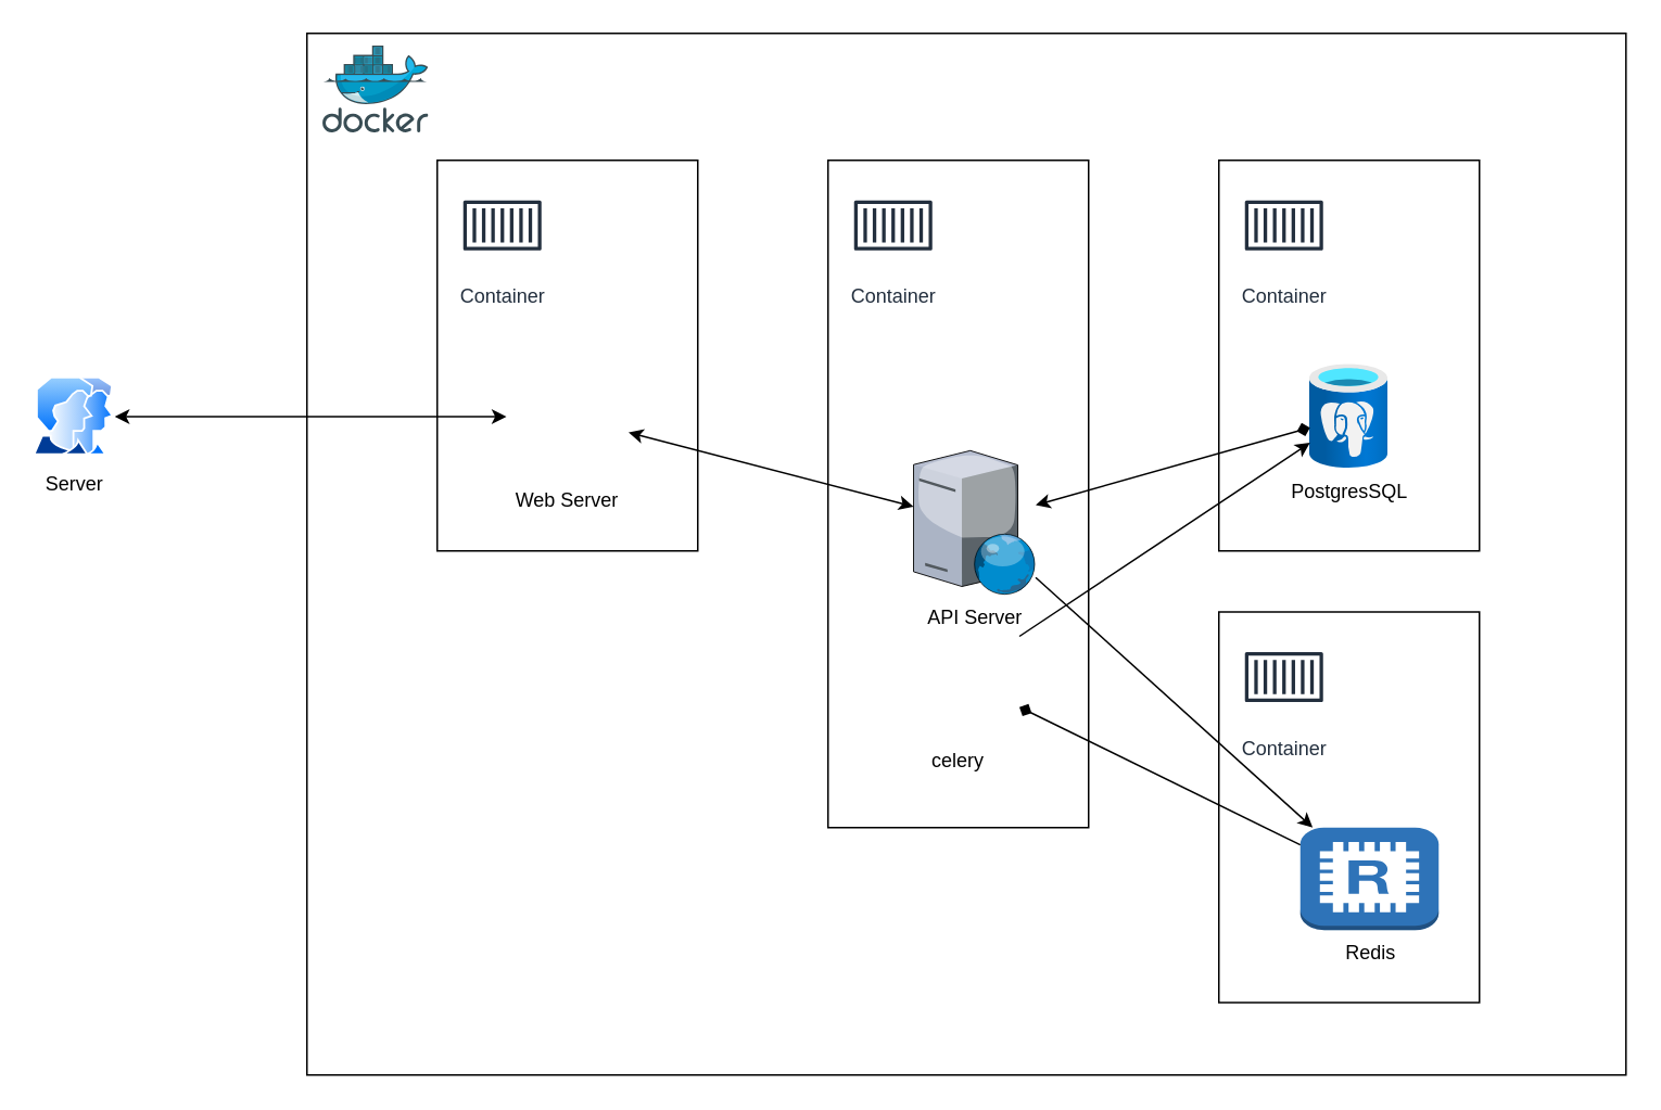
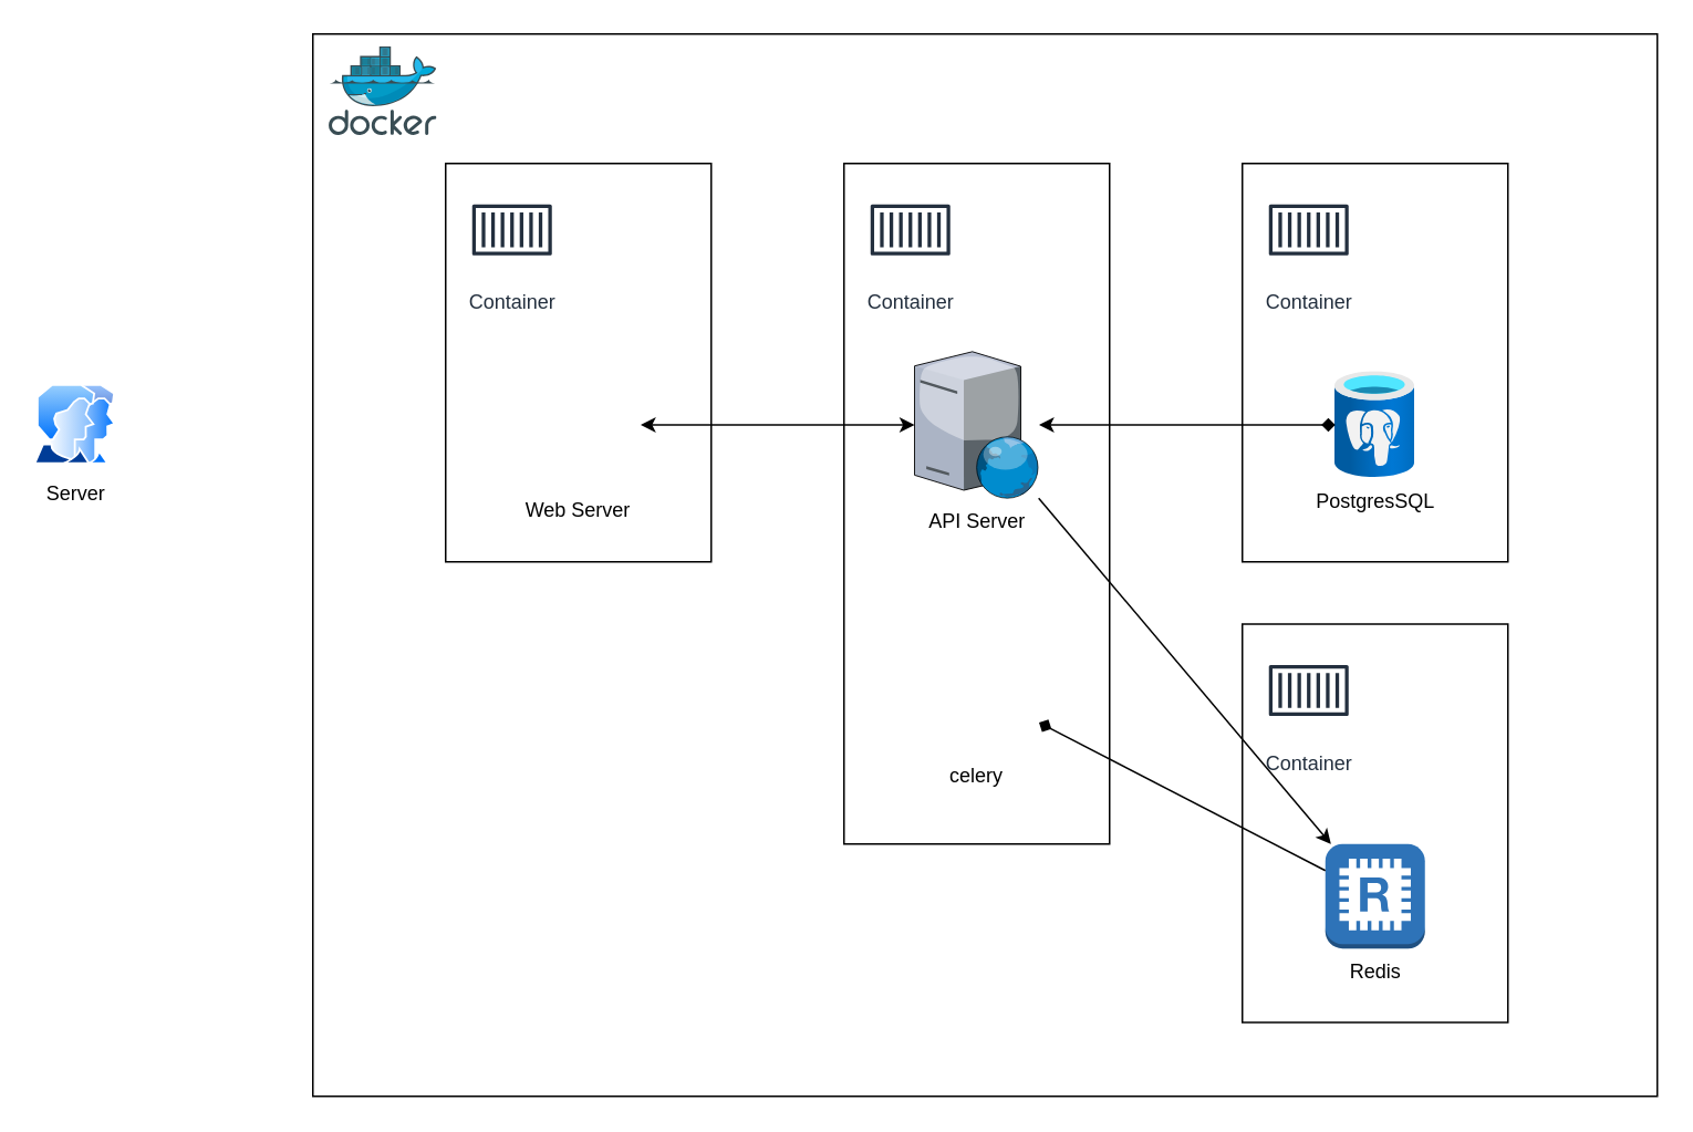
- <mxCell id="23" value="" style="endArrow=classic;html=1;rounded=0;startArrow=classic;startFill=1;" parent="1" source="12" target="11" edge="1"><mxGeometry width="50" height="50" relative="1" as="geometry"><mxPoint x="328" y="198" as="sourcePoint" /><mxPoint x="493" y="198" as="targetPoint" /></mxGeometry></mxCell>
- <mxCell id="8" value="API Server" style="verticalLabelPosition=bottom;sketch=0;aspect=fixed;html=1;verticalAlign=top;strokeColor=none;align=center;outlineConnect=0;shape=mxgraph.citrix.web_server;" parent="1" vertex="1"><mxGeometry x="560.5" y="276.38" width="75" height="88.24" as="geometry" /></mxCell>
+ <mxCell id="8" value="API Server" style="verticalLabelPosition=bottom;sketch=0;aspect=fixed;html=1;verticalAlign=top;strokeColor=none;align=center;outlineConnect=0;shape=mxgraph.citrix.web_server;" parent="1" vertex="1"><mxGeometry x="550.5" y="211.38" width="75" height="88.24" as="geometry" /></mxCell>
- <mxCell id="19" value="" style="endArrow=classic;html=1;rounded=0;" parent="1" source="17" target="9" edge="1"><mxGeometry width="50" height="50" relative="1" as="geometry"><mxPoint x="1138" y="348" as="sourcePoint" /><mxPoint x="814" y="266" as="targetPoint" /></mxGeometry></mxCell>
- <mxCell id="10" value="Redis" style="outlineConnect=0;dashed=0;verticalLabelPosition=bottom;verticalAlign=top;align=center;html=1;shape=mxgraph.aws3.redis;fillColor=#2E73B8;gradientColor=none;" parent="1" vertex="1"><mxGeometry x="798" y="508" width="85" height="63" as="geometry" /></mxCell>
+ <mxCell id="10" value="Redis" style="outlineConnect=0;dashed=0;verticalLabelPosition=bottom;verticalAlign=top;align=center;html=1;shape=mxgraph.aws3.redis;fillColor=#2E73B8;gradientColor=none;" parent="1" vertex="1"><mxGeometry x="798" y="508" width="60" height="63" as="geometry" /></mxCell>
